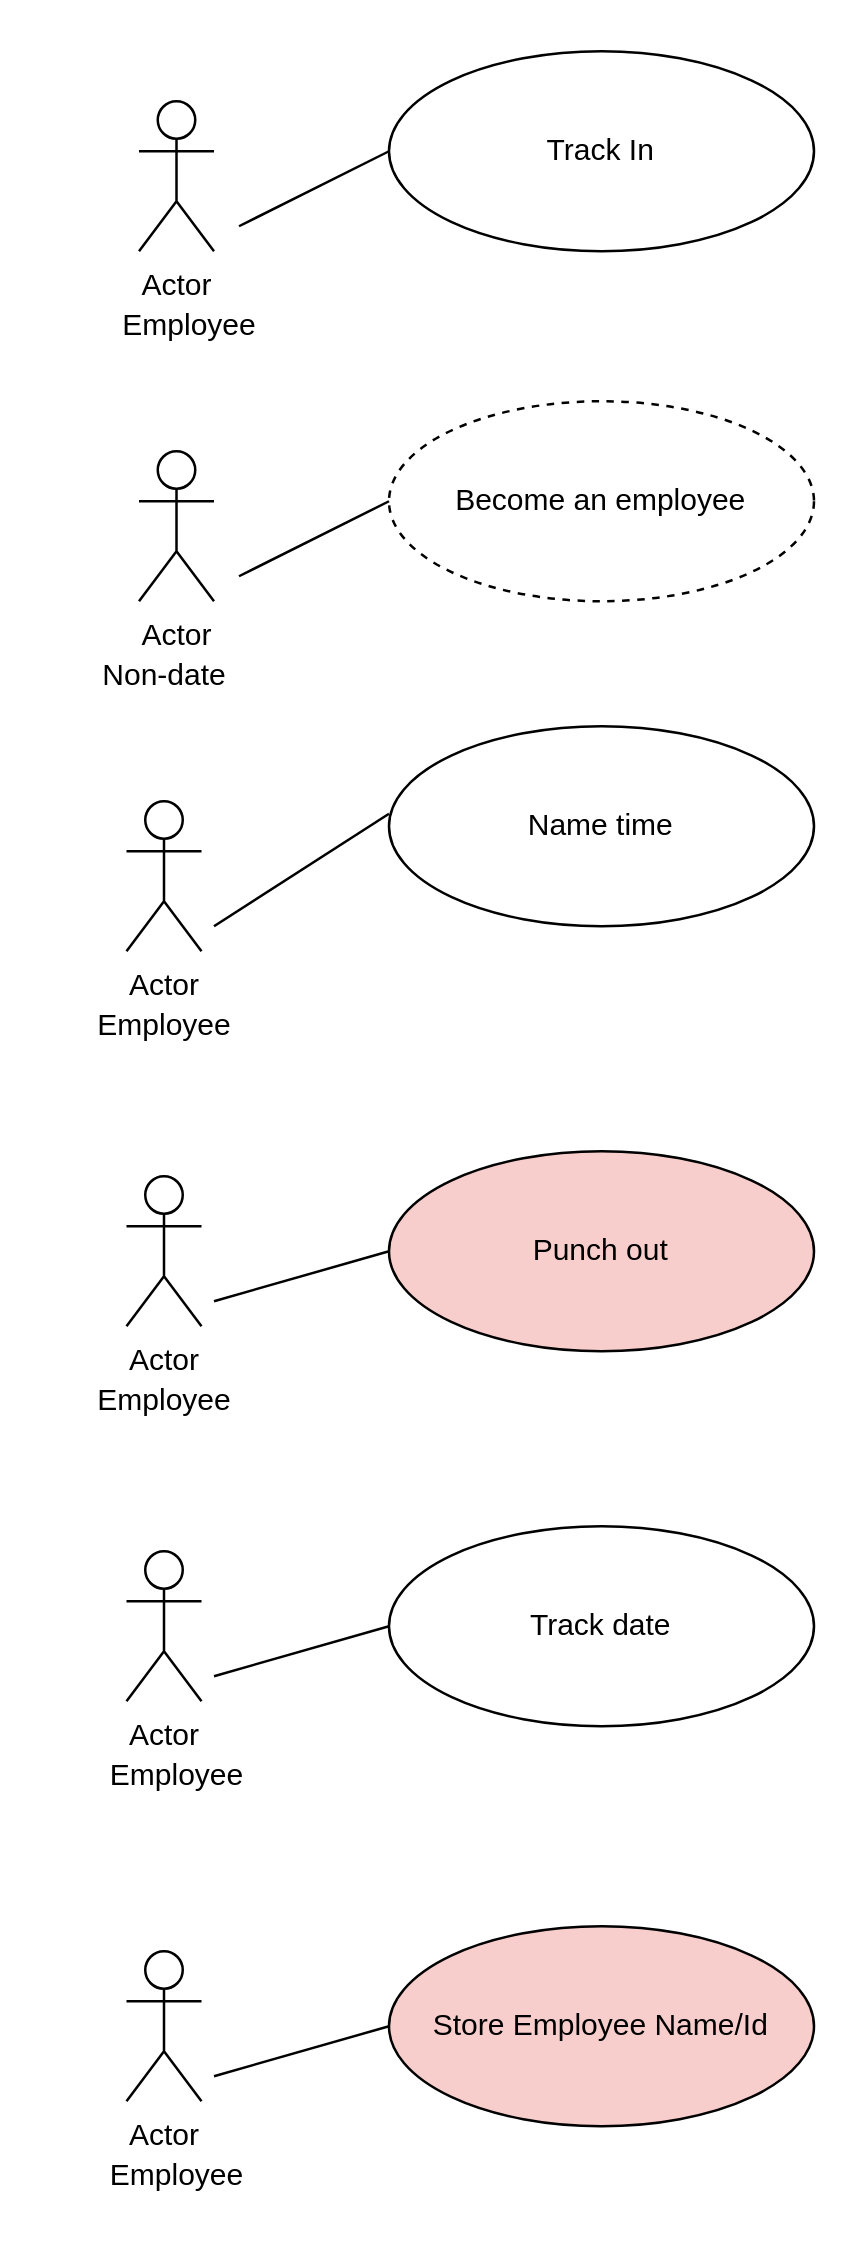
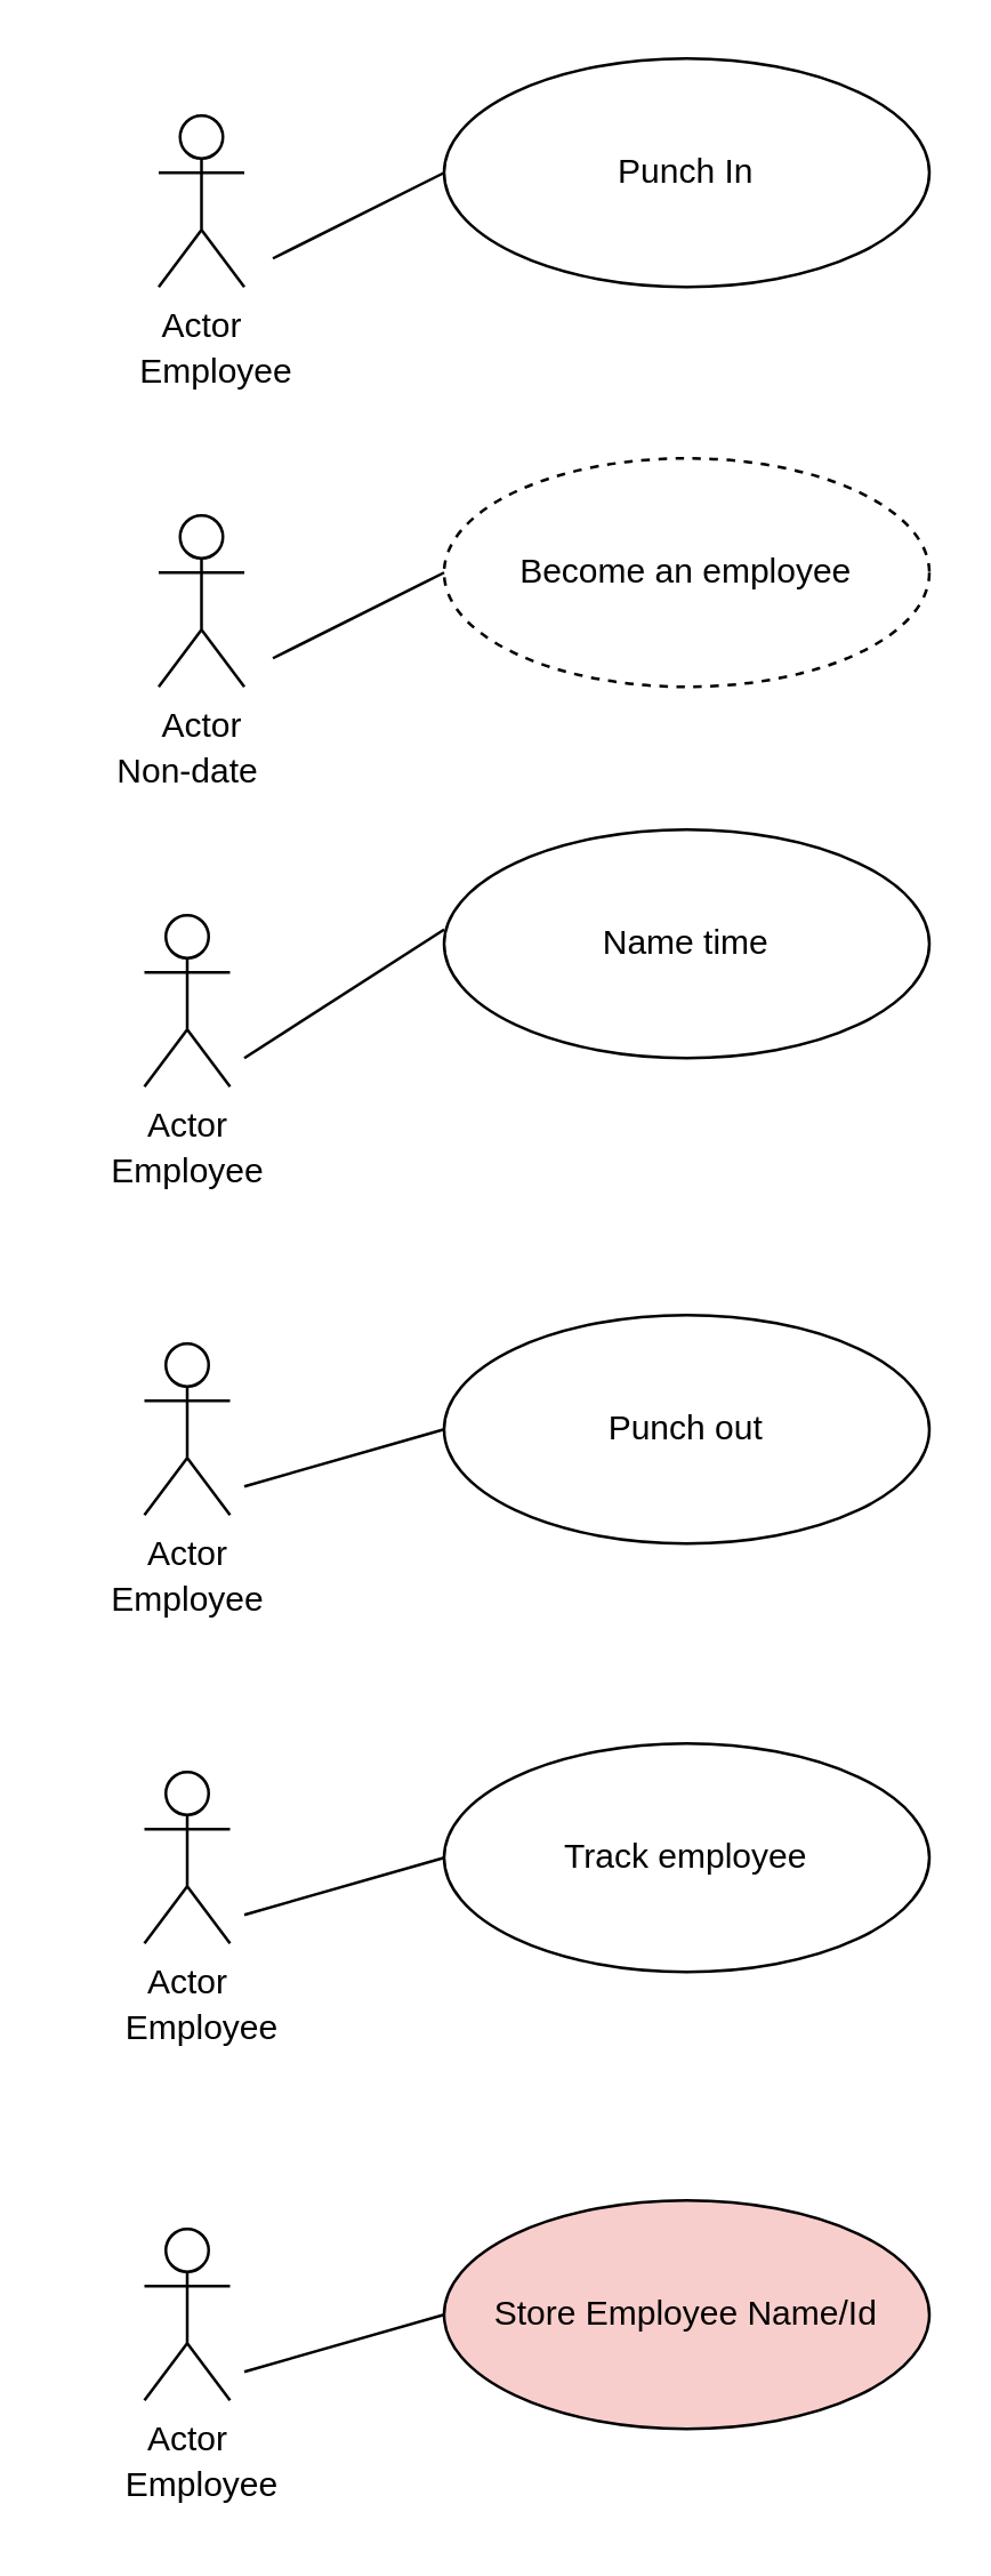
- <mxCell id="3" value="Track In" style="ellipse;whiteSpace=wrap;html=1;" vertex="1" parent="1"><mxGeometry x="155" y="20" width="170" height="80" as="geometry" /></mxCell>
+ <mxCell id="3" value="Punch In" style="ellipse;whiteSpace=wrap;html=1;" vertex="1" parent="1"><mxGeometry x="155" y="20" width="170" height="80" as="geometry" /></mxCell>
- <mxCell id="16" value="Punch out" style="ellipse;whiteSpace=wrap;html=1;fillColor=#f8cecc;" vertex="1" parent="1"><mxGeometry x="155" y="460" width="170" height="80" as="geometry" /></mxCell>
+ <mxCell id="16" value="Punch out" style="ellipse;whiteSpace=wrap;html=1;" vertex="1" parent="1"><mxGeometry x="155" y="460" width="170" height="80" as="geometry" /></mxCell>
- <mxCell id="19" value="Track date" style="ellipse;whiteSpace=wrap;html=1;" vertex="1" parent="1"><mxGeometry x="155" y="610" width="170" height="80" as="geometry" /></mxCell>
+ <mxCell id="19" value="Track employee" style="ellipse;whiteSpace=wrap;html=1;" vertex="1" parent="1"><mxGeometry x="155" y="610" width="170" height="80" as="geometry" /></mxCell>
